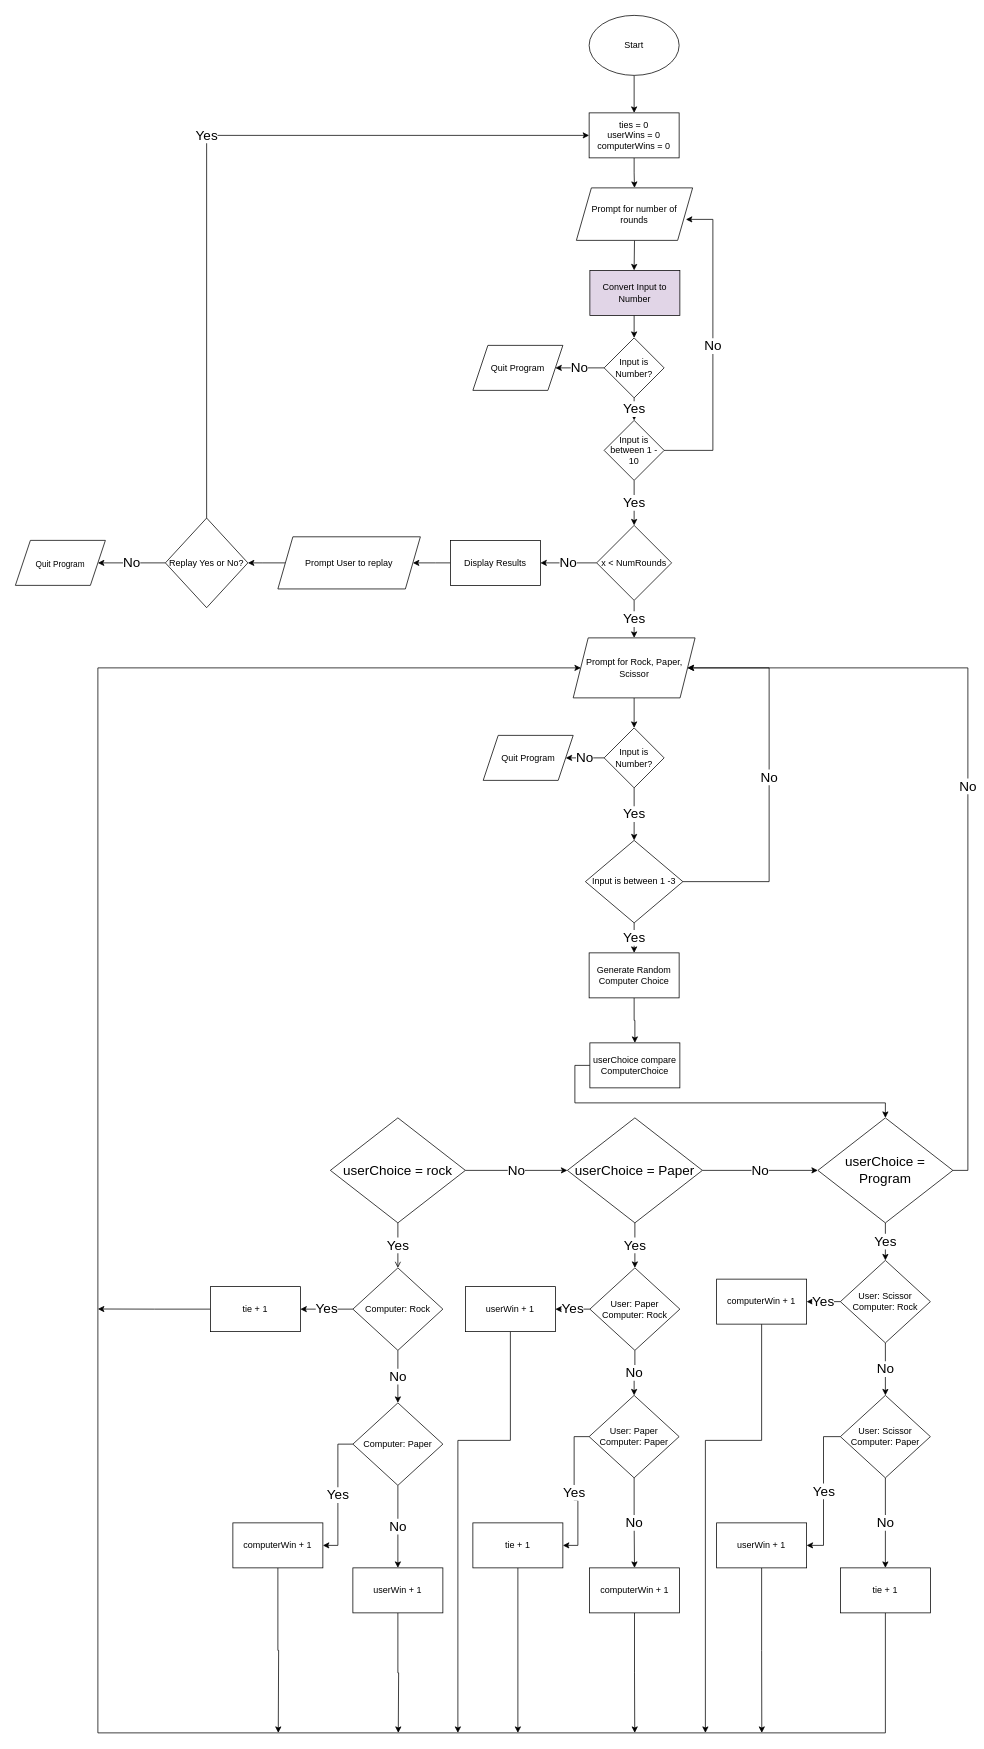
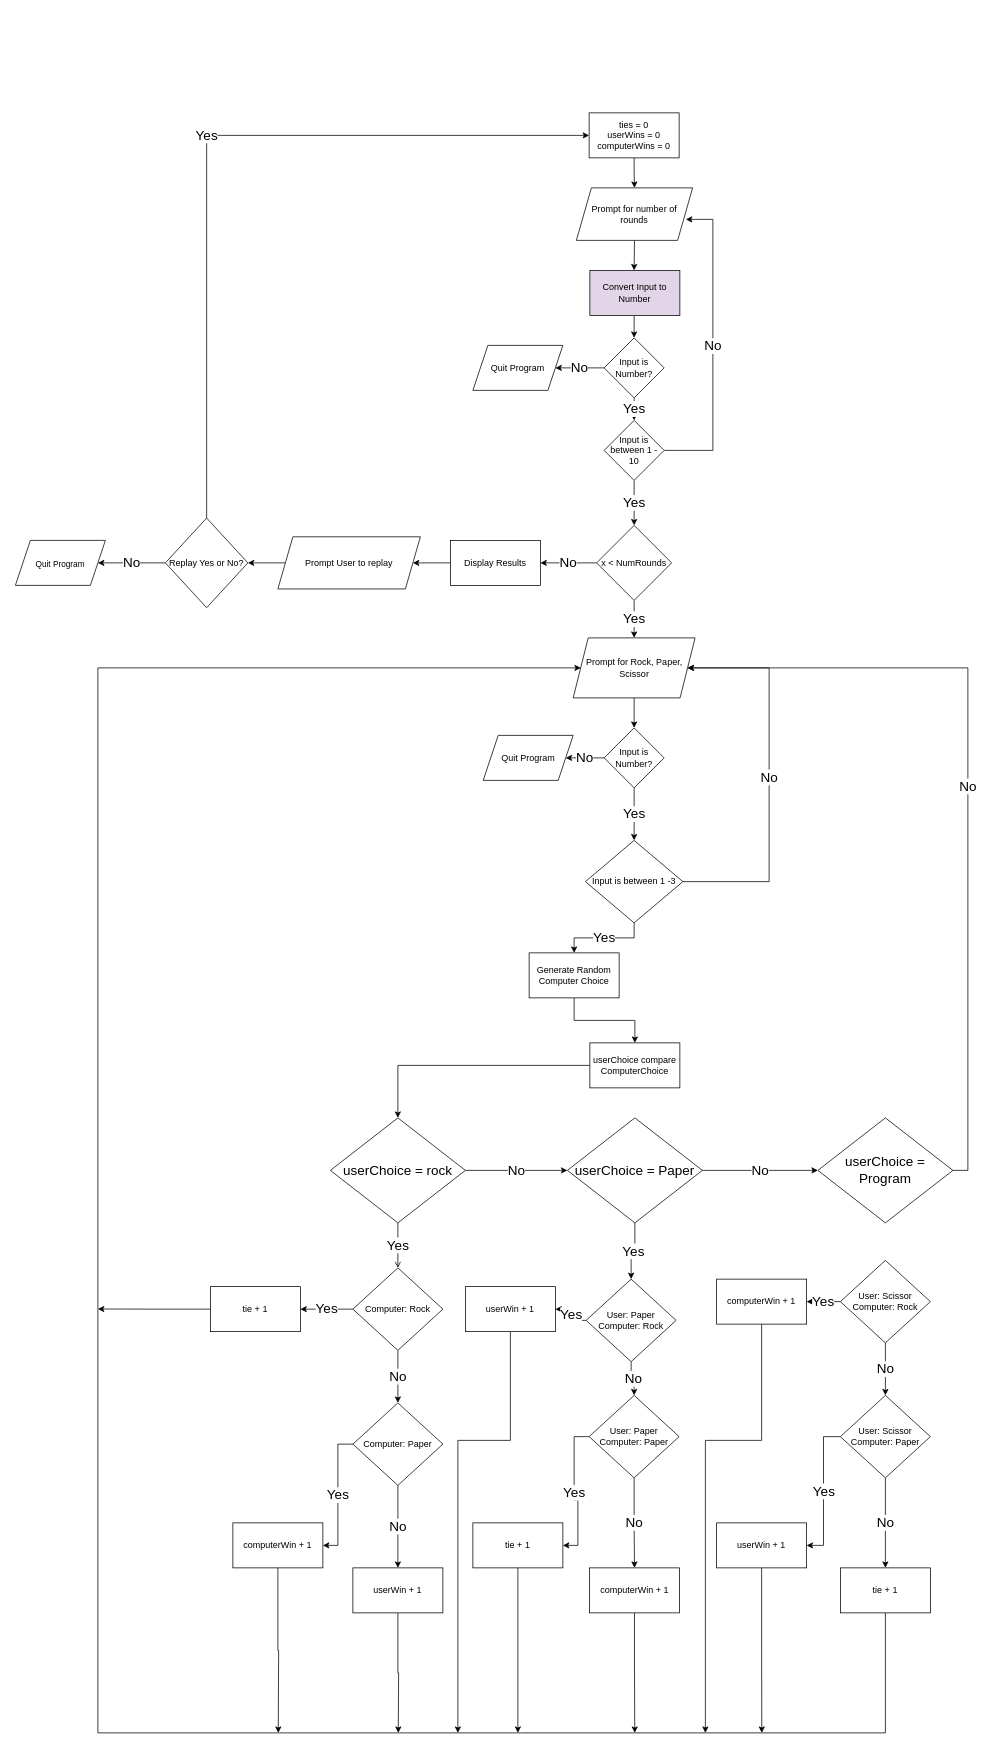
- <mxCell id="3" value="Start" style="ellipse;whiteSpace=wrap;html=1;" vertex="1" parent="1"><mxGeometry x="785" y="20" width="120" height="80" as="geometry" /></mxCell>
- <mxCell id="2" style="edgeStyle=orthogonalEdgeStyle;rounded=0;orthogonalLoop=1;jettySize=auto;html=1;exitX=0.5;exitY=1;exitDx=0;exitDy=0;" edge="1" parent="1" source="3" target="5"><mxGeometry relative="1" as="geometry" /></mxCell>
- <mxCell id="22" value="Generate Random Computer Choice" style="rounded=0;whiteSpace=wrap;html=1;" vertex="1" parent="1"><mxGeometry x="785" y="1270" width="120" height="60" as="geometry" /></mxCell>
+ <mxCell id="22" value="Generate Random Computer Choice" style="rounded=0;whiteSpace=wrap;html=1;" vertex="1" parent="1"><mxGeometry x="705" y="1270" width="120" height="60" as="geometry" /></mxCell>
- <mxCell id="43" style="edgeStyle=orthogonalEdgeStyle;rounded=0;orthogonalLoop=1;jettySize=auto;html=1;exitX=0;exitY=0.5;exitDx=0;exitDy=0;fontSize=18;" edge="1" parent="1" source="44" target="82"><mxGeometry relative="1" as="geometry" /></mxCell>
+ <mxCell id="43" style="edgeStyle=orthogonalEdgeStyle;rounded=0;orthogonalLoop=1;jettySize=auto;html=1;exitX=0;exitY=0.5;exitDx=0;exitDy=0;entryX=0.5;entryY=0;entryDx=0;entryDy=0;fontSize=18;" edge="1" parent="1" source="44" target="79"><mxGeometry relative="1" as="geometry" /></mxCell>
- <mxCell id="81" value="Yes" style="edgeStyle=orthogonalEdgeStyle;rounded=0;orthogonalLoop=1;jettySize=auto;html=1;exitX=0.5;exitY=1;exitDx=0;exitDy=0;fontSize=18;" edge="1" parent="1" source="82" target="59"><mxGeometry relative="1" as="geometry" /></mxCell>
- <mxCell id="47" value="User: Paper&lt;br&gt;Computer: Rock" style="rhombus;whiteSpace=wrap;html=1;" vertex="1" parent="1"><mxGeometry x="786" y="1690" width="120" height="110" as="geometry" /></mxCell>
+ <mxCell id="47" value="User: Paper&lt;br&gt;Computer: Rock" style="rhombus;whiteSpace=wrap;html=1;" vertex="1" parent="1"><mxGeometry x="781" y="1705" width="120" height="110" as="geometry" /></mxCell>
